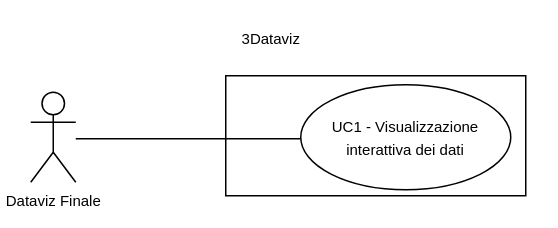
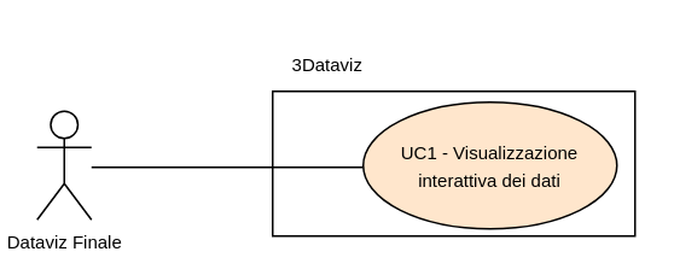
- <mxCell id="4" value="3Dataviz" style="text;html=1;align=center;verticalAlign=middle;resizable=0;points=[];autosize=1;strokeColor=none;fillColor=none;fontSize=10;" parent="1" vertex="1"><mxGeometry x="150" y="10" width="60" height="30" as="geometry" /></mxCell>
+ <mxCell id="4" value="3Dataviz" style="text;html=1;align=center;verticalAlign=middle;resizable=0;points=[];autosize=1;strokeColor=none;fillColor=none;fontSize=10;" parent="1" vertex="1"><mxGeometry x="150" y="20" width="60" height="30" as="geometry" /></mxCell>
- <mxCell id="6" value="&lt;span style=&quot;font-size: 10px;&quot;&gt;UC1 - Visualizzazione interattiva dei dati&lt;/span&gt;" style="ellipse;whiteSpace=wrap;html=1;" parent="1" vertex="1"><mxGeometry x="200" y="56" width="140" height="70" as="geometry" /></mxCell>
+ <mxCell id="6" value="&lt;span style=&quot;font-size: 10px;&quot;&gt;UC1 - Visualizzazione interattiva dei dati&lt;/span&gt;" style="ellipse;whiteSpace=wrap;html=1;fillColor=#ffe6cc;" parent="1" vertex="1"><mxGeometry x="200" y="56" width="140" height="70" as="geometry" /></mxCell>
